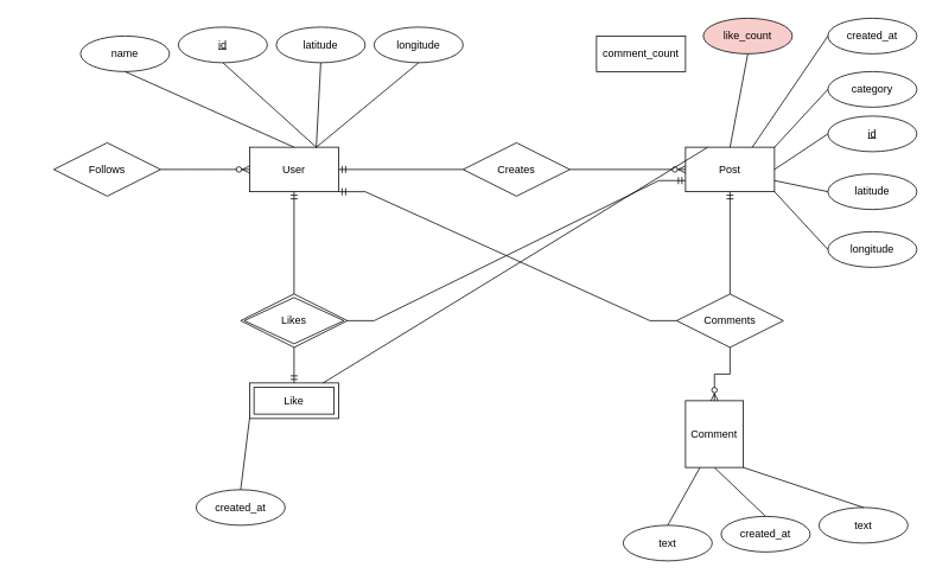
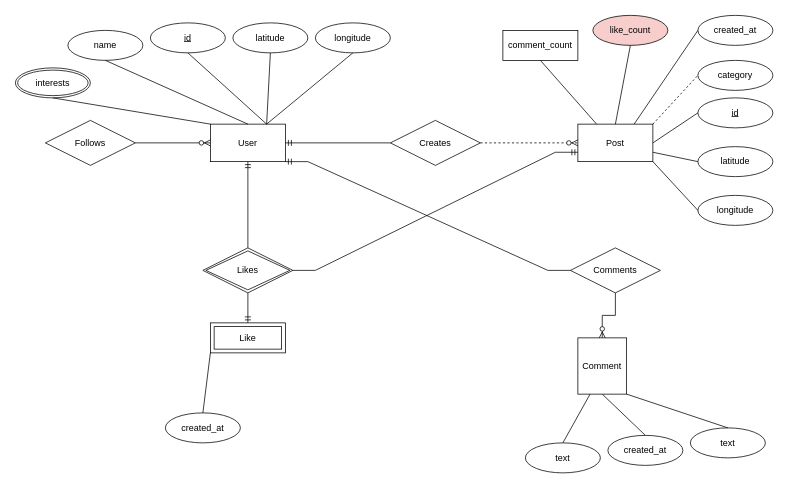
+ <mxCell id="4" value="interests" style="ellipse;shape=doubleEllipse;margin=3;whiteSpace=wrap;html=1;align=center;" vertex="1" parent="1"><mxGeometry x="20" y="90" width="100" height="40" as="geometry" /></mxCell>
- <mxCell id="44" value="" style="endArrow=none;html=1;rounded=0;entryX=0;entryY=0.5;entryDx=0;entryDy=0;exitX=1;exitY=0;exitDx=0;exitDy=0;" edge="1" parent="1" source="5" target="43"><mxGeometry width="50" height="50" relative="1" as="geometry"><mxPoint x="460" y="300" as="sourcePoint" /><mxPoint x="510" y="250" as="targetPoint" /></mxGeometry></mxCell>
+ <mxCell id="44" value="" style="endArrow=none;html=1;rounded=0;entryX=0;entryY=0.5;entryDx=0;entryDy=0;exitX=1;exitY=0;exitDx=0;exitDy=0;dashed=1;" edge="1" parent="1" source="5" target="43"><mxGeometry width="50" height="50" relative="1" as="geometry"><mxPoint x="460" y="300" as="sourcePoint" /><mxPoint x="510" y="250" as="targetPoint" /></mxGeometry></mxCell>
+ <mxCell id="30" value="" style="endArrow=none;html=1;rounded=0;exitX=0.5;exitY=1;exitDx=0;exitDy=0;entryX=0;entryY=0;entryDx=0;entryDy=0;" edge="1" parent="1" source="4" target="2"><mxGeometry width="50" height="50" relative="1" as="geometry"><mxPoint x="230" y="220" as="sourcePoint" /><mxPoint x="270" y="130" as="targetPoint" /></mxGeometry></mxCell>
- <mxCell id="22" value="" style="fontSize=12;html=1;endArrow=ERzeroToMany;endFill=1;rounded=0;entryX=0;entryY=0.5;entryDx=0;entryDy=0;exitX=1;exitY=0.5;exitDx=0;exitDy=0;" edge="1" parent="1" source="18" target="5"><mxGeometry width="100" height="100" relative="1" as="geometry"><mxPoint x="660" y="120" as="sourcePoint" /><mxPoint x="770" y="89.5" as="targetPoint" /></mxGeometry></mxCell>
+ <mxCell id="22" value="" style="fontSize=12;html=1;endArrow=ERzeroToMany;endFill=1;rounded=0;entryX=0;entryY=0.5;entryDx=0;entryDy=0;exitX=1;exitY=0.5;exitDx=0;exitDy=0;dashed=1;" edge="1" parent="1" source="18" target="5"><mxGeometry width="100" height="100" relative="1" as="geometry"><mxPoint x="660" y="120" as="sourcePoint" /><mxPoint x="770" y="89.5" as="targetPoint" /></mxGeometry></mxCell>
- <mxCell id="24" value="" style="fontSize=12;html=1;endArrow=ERmandOne;rounded=0;exitX=0.5;exitY=0;exitDx=0;exitDy=0;entryX=0.5;entryY=1;entryDx=0;entryDy=0;" edge="1" parent="1" source="21" target="5"><mxGeometry width="100" height="100" relative="1" as="geometry"><mxPoint x="670" y="315" as="sourcePoint" /><mxPoint x="770" y="215" as="targetPoint" /></mxGeometry></mxCell>
- <mxCell id="37" value="" style="endArrow=none;html=1;rounded=0;exitX=0.25;exitY=0;exitDx=0;exitDy=0;" edge="1" parent="1" source="5" target="6"><mxGeometry width="50" height="50" relative="1" as="geometry"><mxPoint x="460" y="300" as="sourcePoint" /><mxPoint x="510" y="250" as="targetPoint" /></mxGeometry></mxCell>
+ <mxCell id="37" value="" style="endArrow=none;html=1;rounded=0;entryX=0.5;entryY=1;entryDx=0;entryDy=0;exitX=0.25;exitY=0;exitDx=0;exitDy=0;" edge="1" parent="1" source="5" target="36"><mxGeometry width="50" height="50" relative="1" as="geometry"><mxPoint x="460" y="300" as="sourcePoint" /><mxPoint x="510" y="250" as="targetPoint" /></mxGeometry></mxCell>
